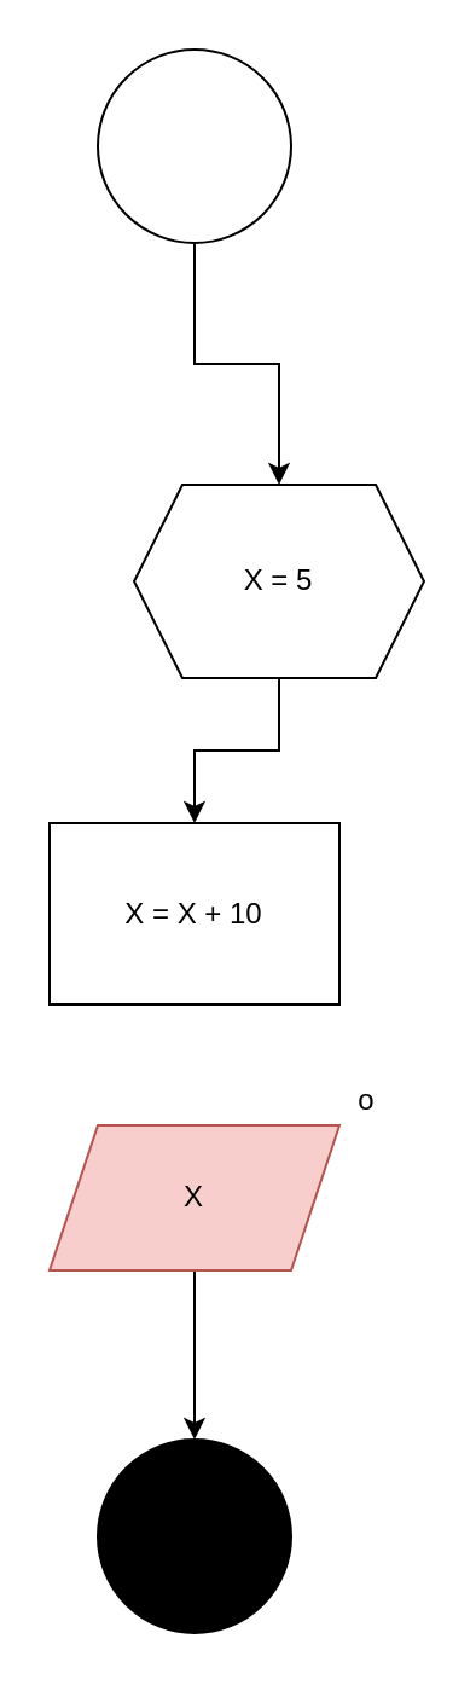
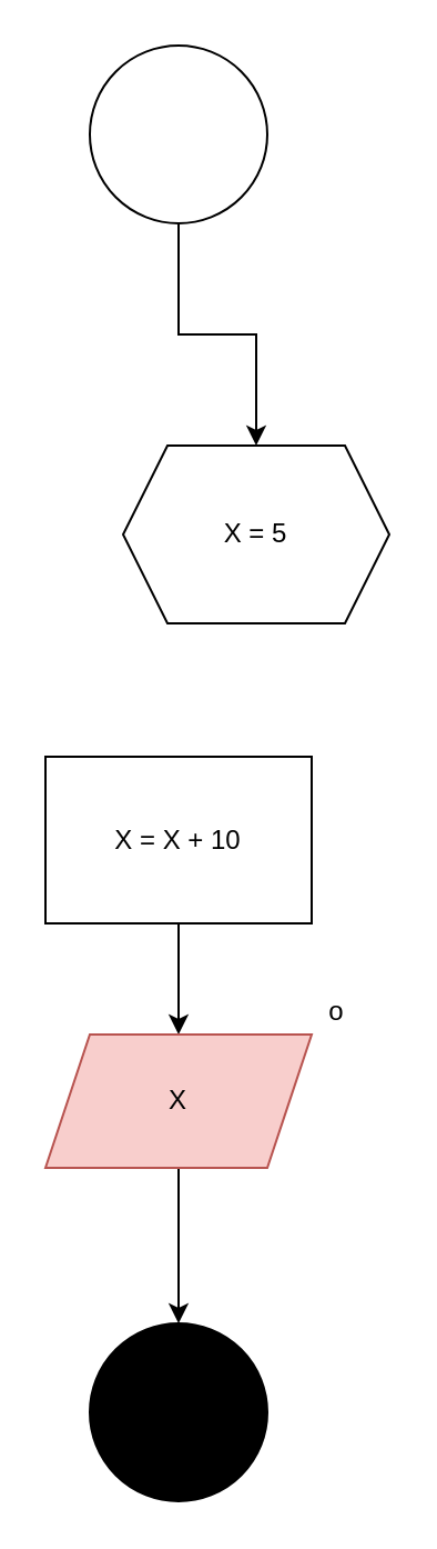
- <mxCell id="4" style="edgeStyle=orthogonalEdgeStyle;rounded=0;orthogonalLoop=1;jettySize=auto;html=1;entryX=0.5;entryY=0;entryDx=0;entryDy=0;" edge="1" parent="1" source="5" target="7"><mxGeometry relative="1" as="geometry" /></mxCell>
+ <mxCell id="6" value="" style="edgeStyle=orthogonalEdgeStyle;rounded=0;orthogonalLoop=1;jettySize=auto;html=1;" edge="1" parent="1" source="7" target="9"><mxGeometry relative="1" as="geometry" /></mxCell>
